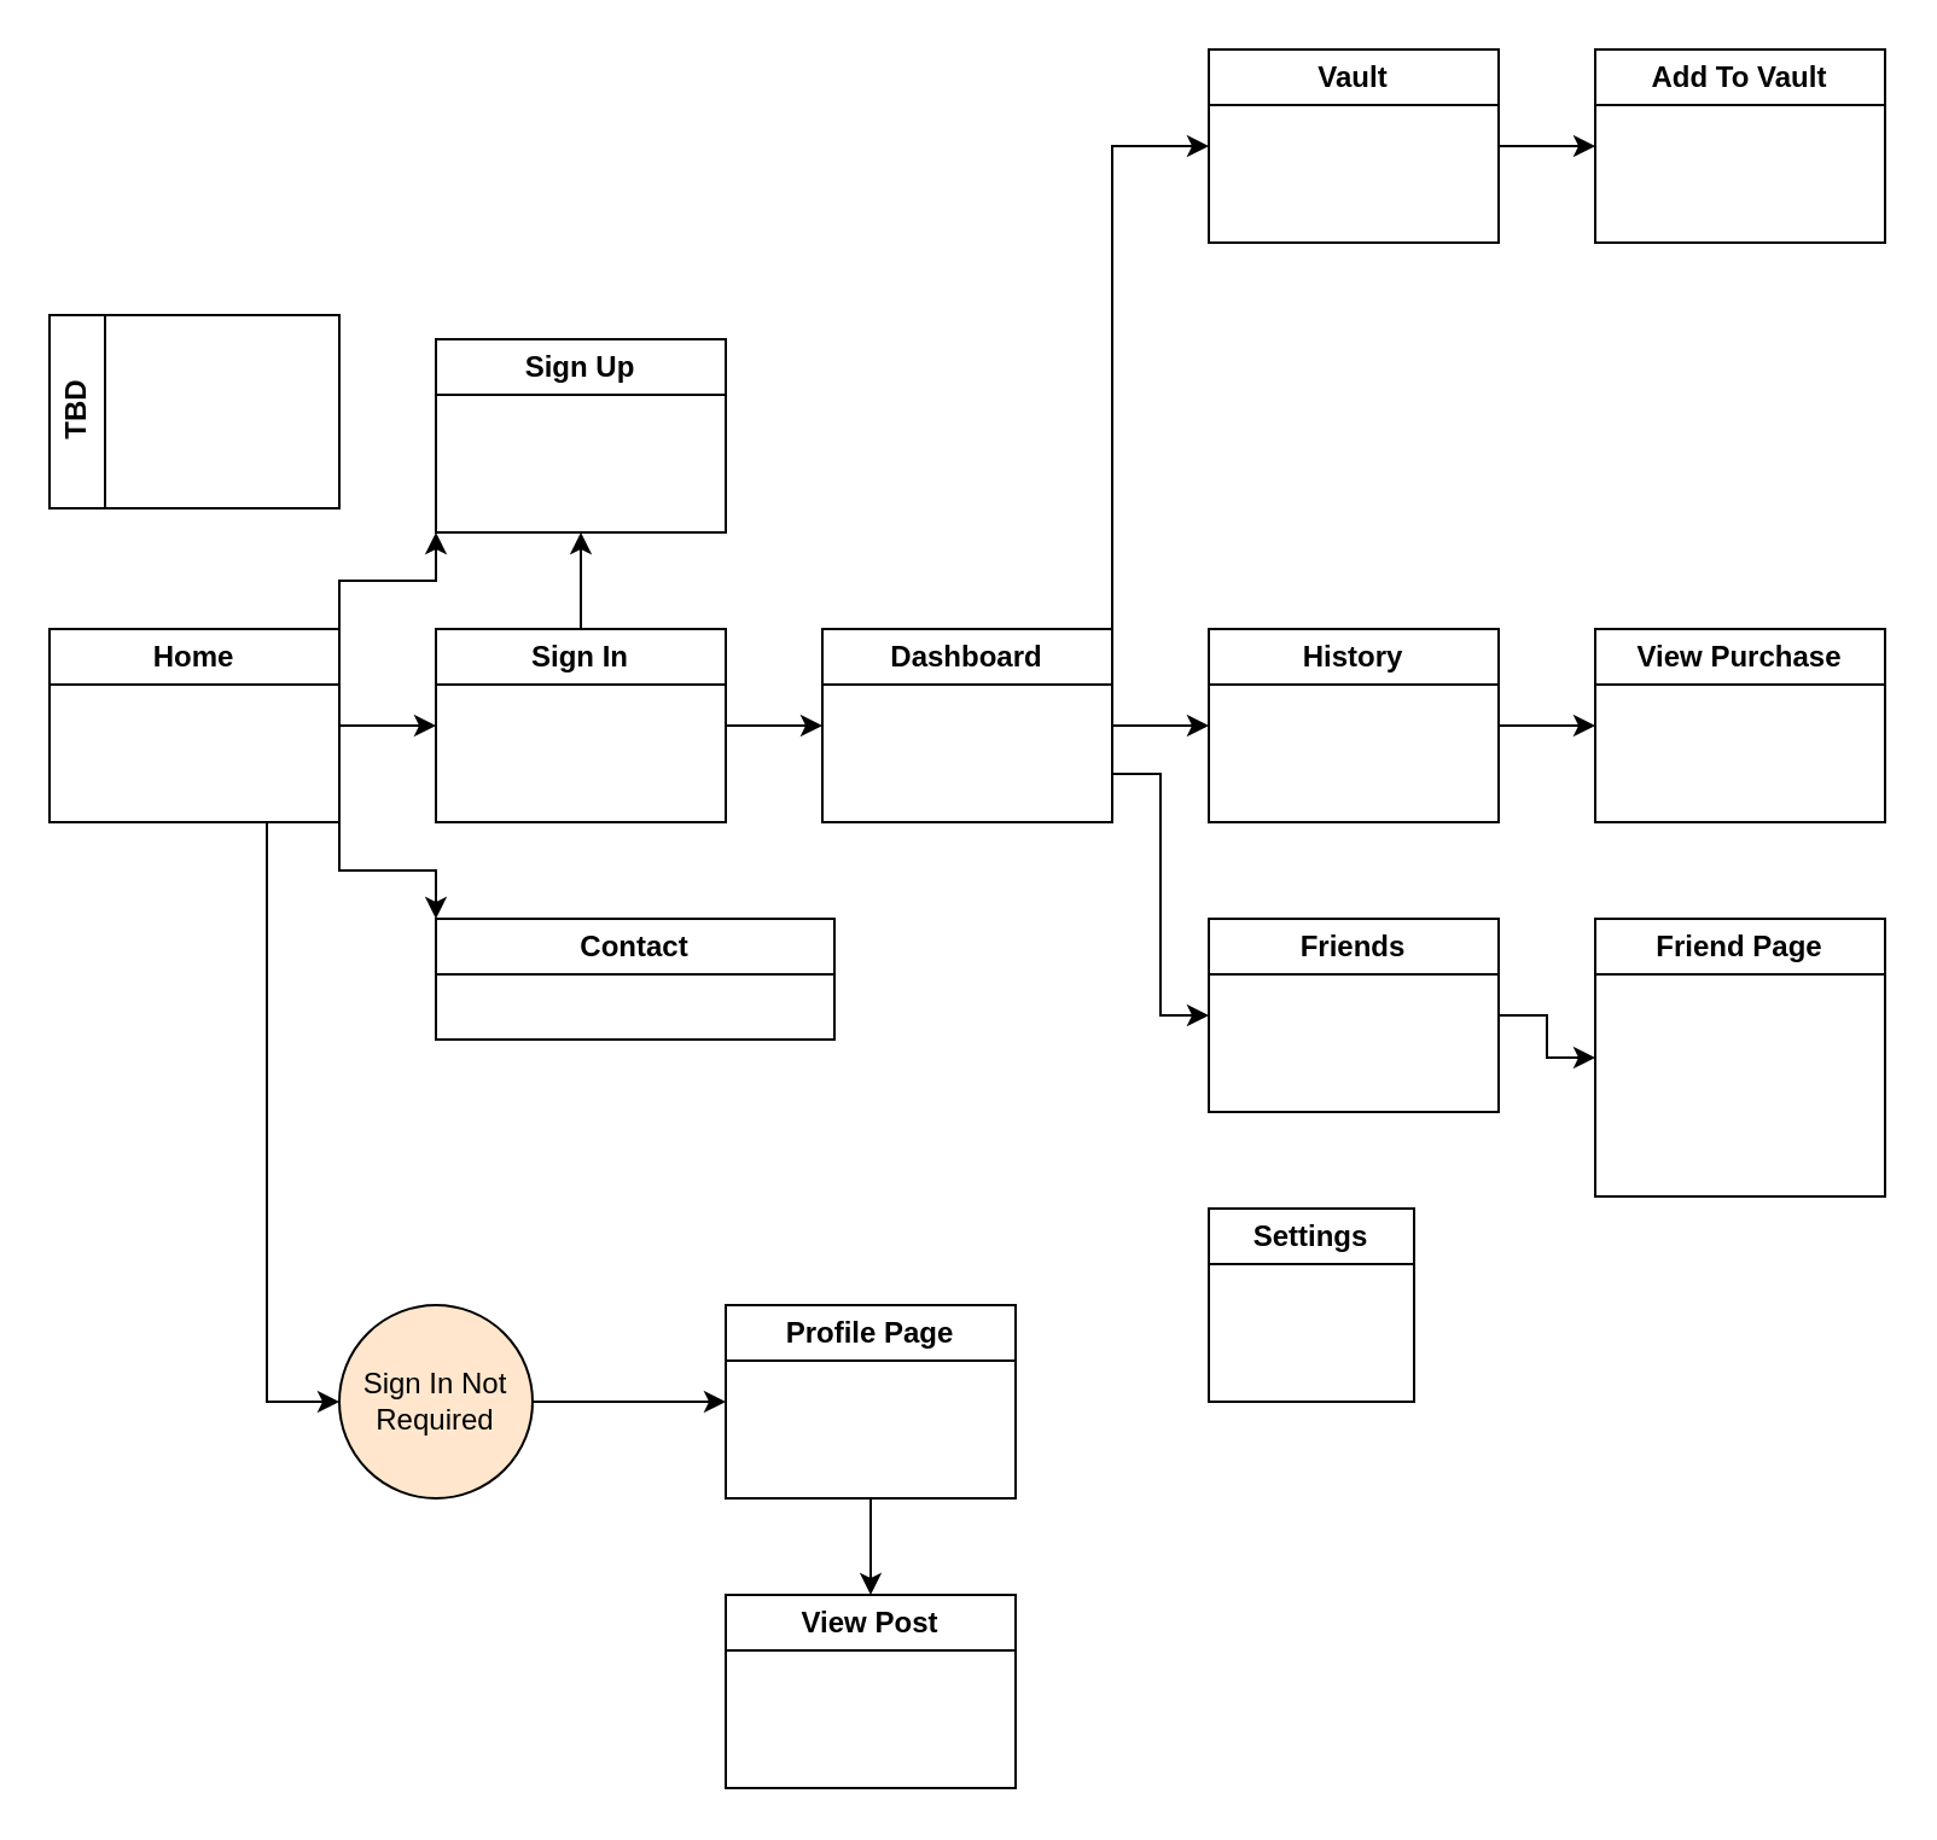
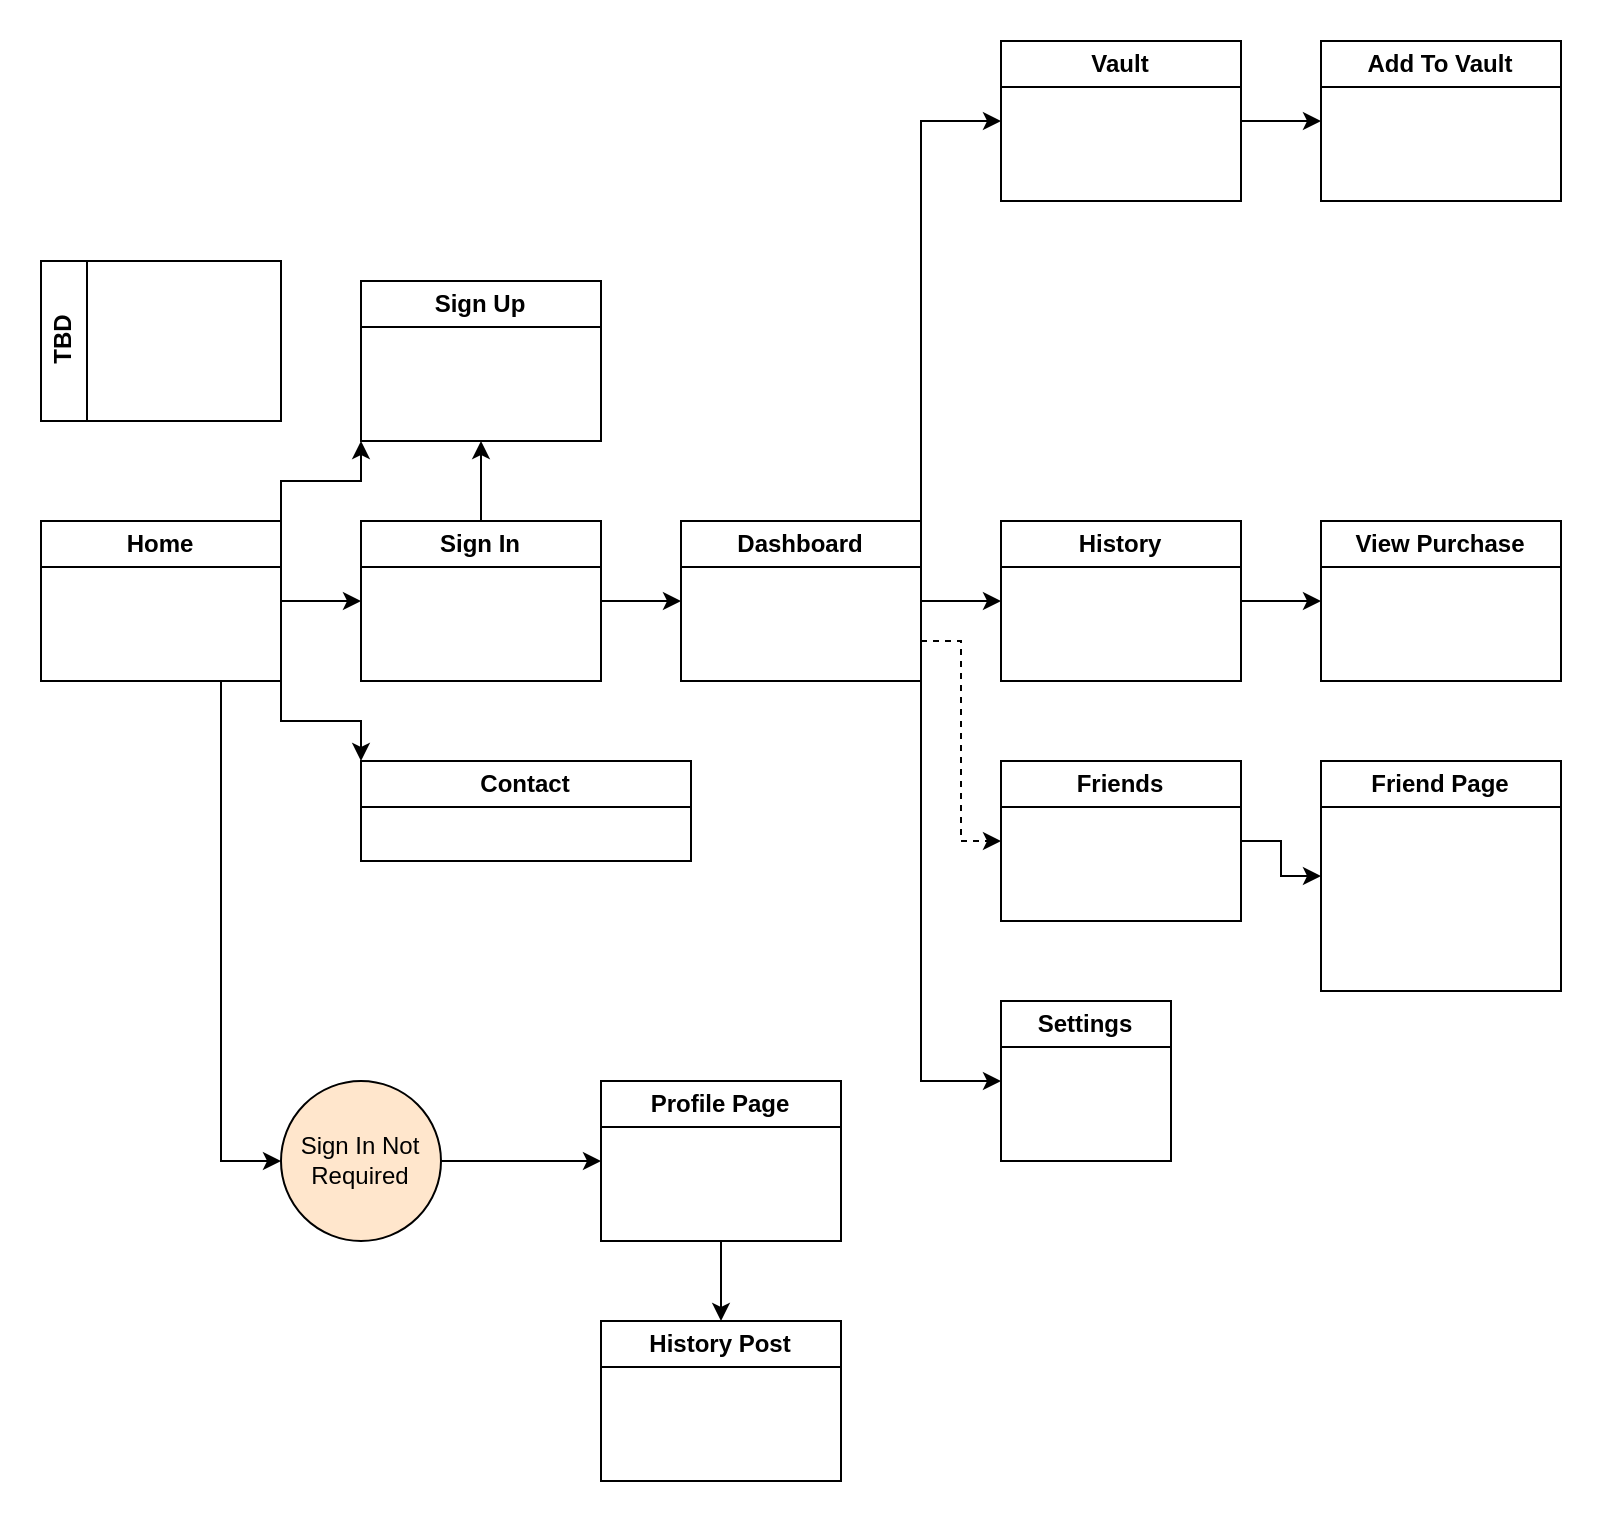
- <mxCell id="14" style="edgeStyle=orthogonalEdgeStyle;rounded=0;orthogonalLoop=1;jettySize=auto;html=1;exitX=1;exitY=0.75;exitDx=0;exitDy=0;entryX=0;entryY=0.5;entryDx=0;entryDy=0;" parent="1" source="15" target="27" edge="1"><mxGeometry relative="1" as="geometry" /></mxCell>
+ <mxCell id="14" style="edgeStyle=orthogonalEdgeStyle;rounded=0;orthogonalLoop=1;jettySize=auto;html=1;exitX=1;exitY=0.75;exitDx=0;exitDy=0;entryX=0;entryY=0.5;entryDx=0;entryDy=0;dashed=1;" parent="1" source="15" target="27" edge="1"><mxGeometry relative="1" as="geometry" /></mxCell>
+ <mxCell id="13" style="edgeStyle=orthogonalEdgeStyle;rounded=0;orthogonalLoop=1;jettySize=auto;html=1;exitX=1;exitY=1;exitDx=0;exitDy=0;entryX=0;entryY=0.5;entryDx=0;entryDy=0;" parent="1" source="15" target="20" edge="1"><mxGeometry relative="1" as="geometry" /></mxCell>
- <mxCell id="30" value="View Post" style="swimlane;whiteSpace=wrap;html=1;" parent="1" vertex="1"><mxGeometry x="300" y="660" width="120" height="80" as="geometry" /></mxCell>
+ <mxCell id="30" value="History Post" style="swimlane;whiteSpace=wrap;html=1;" parent="1" vertex="1"><mxGeometry x="300" y="660" width="120" height="80" as="geometry" /></mxCell>
